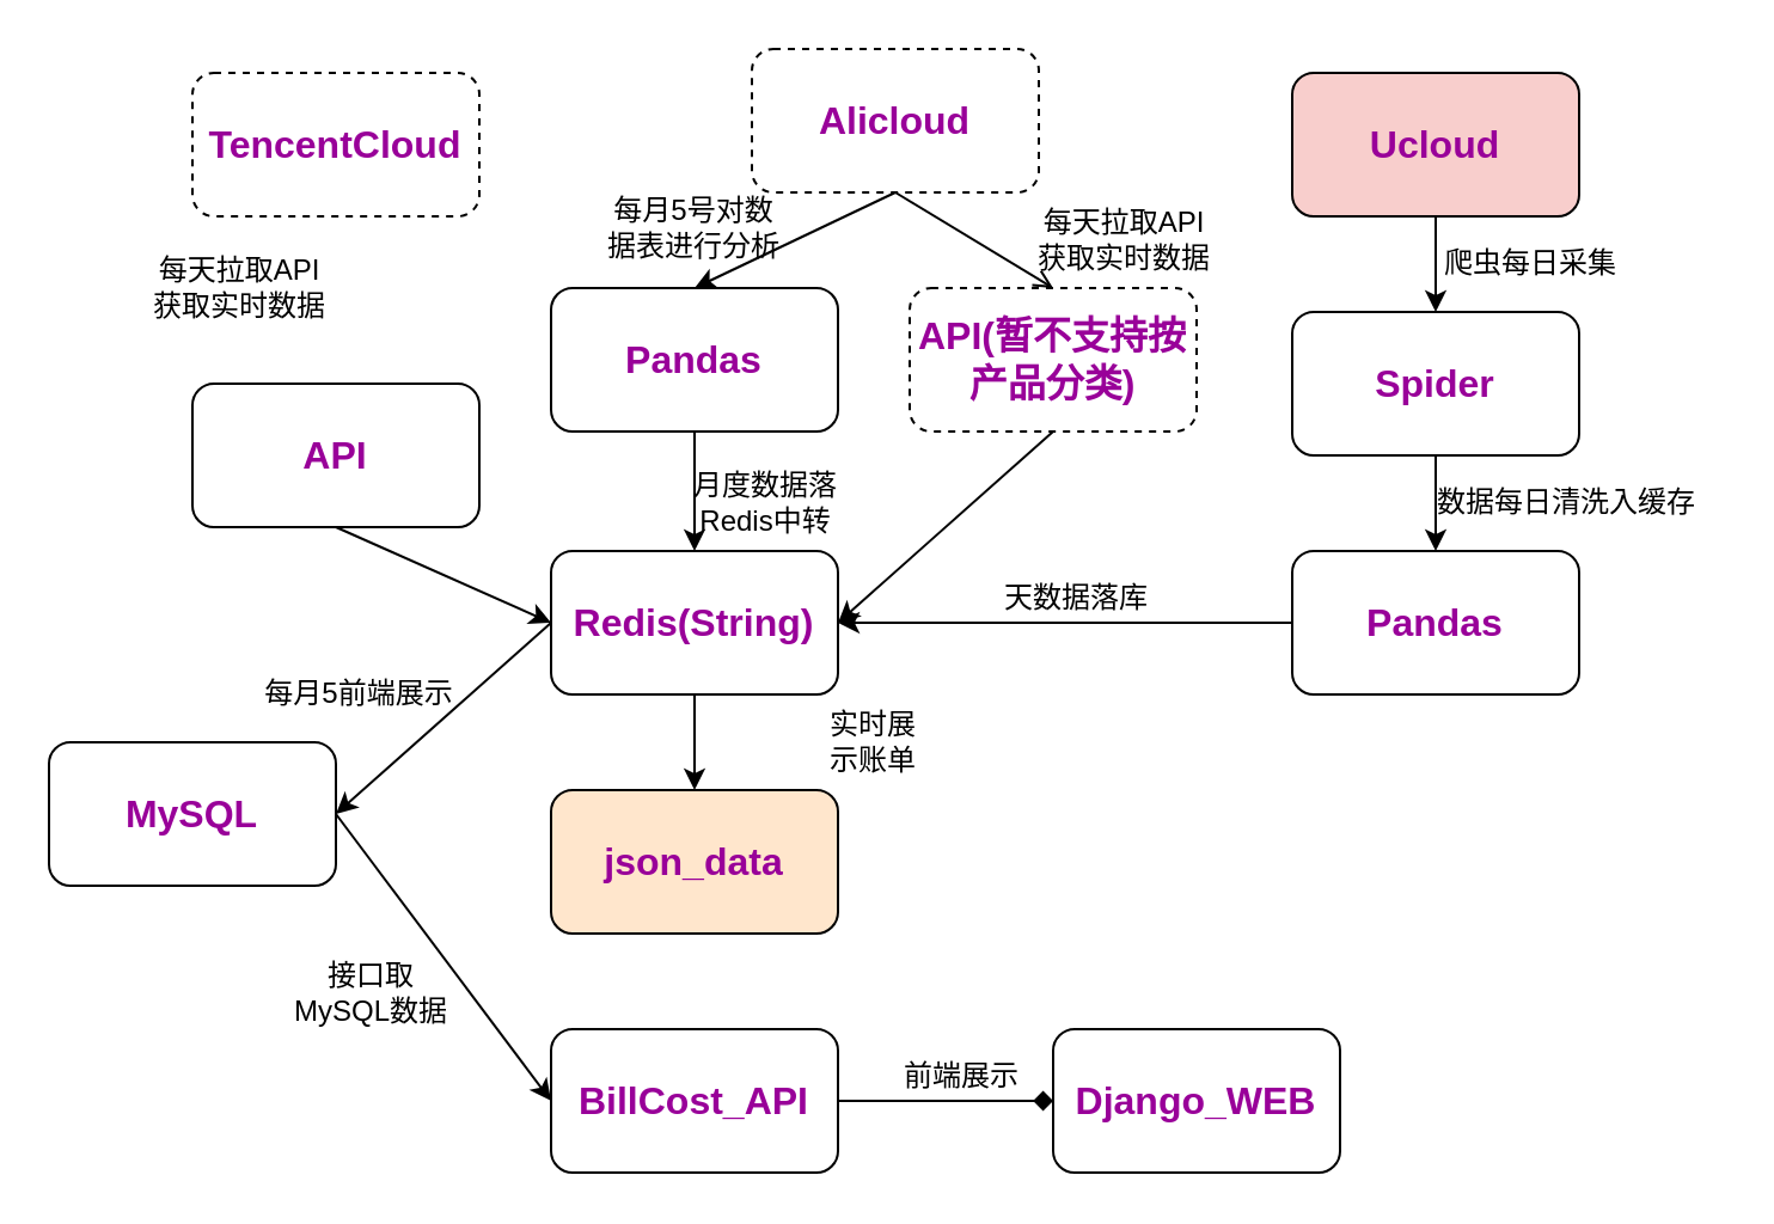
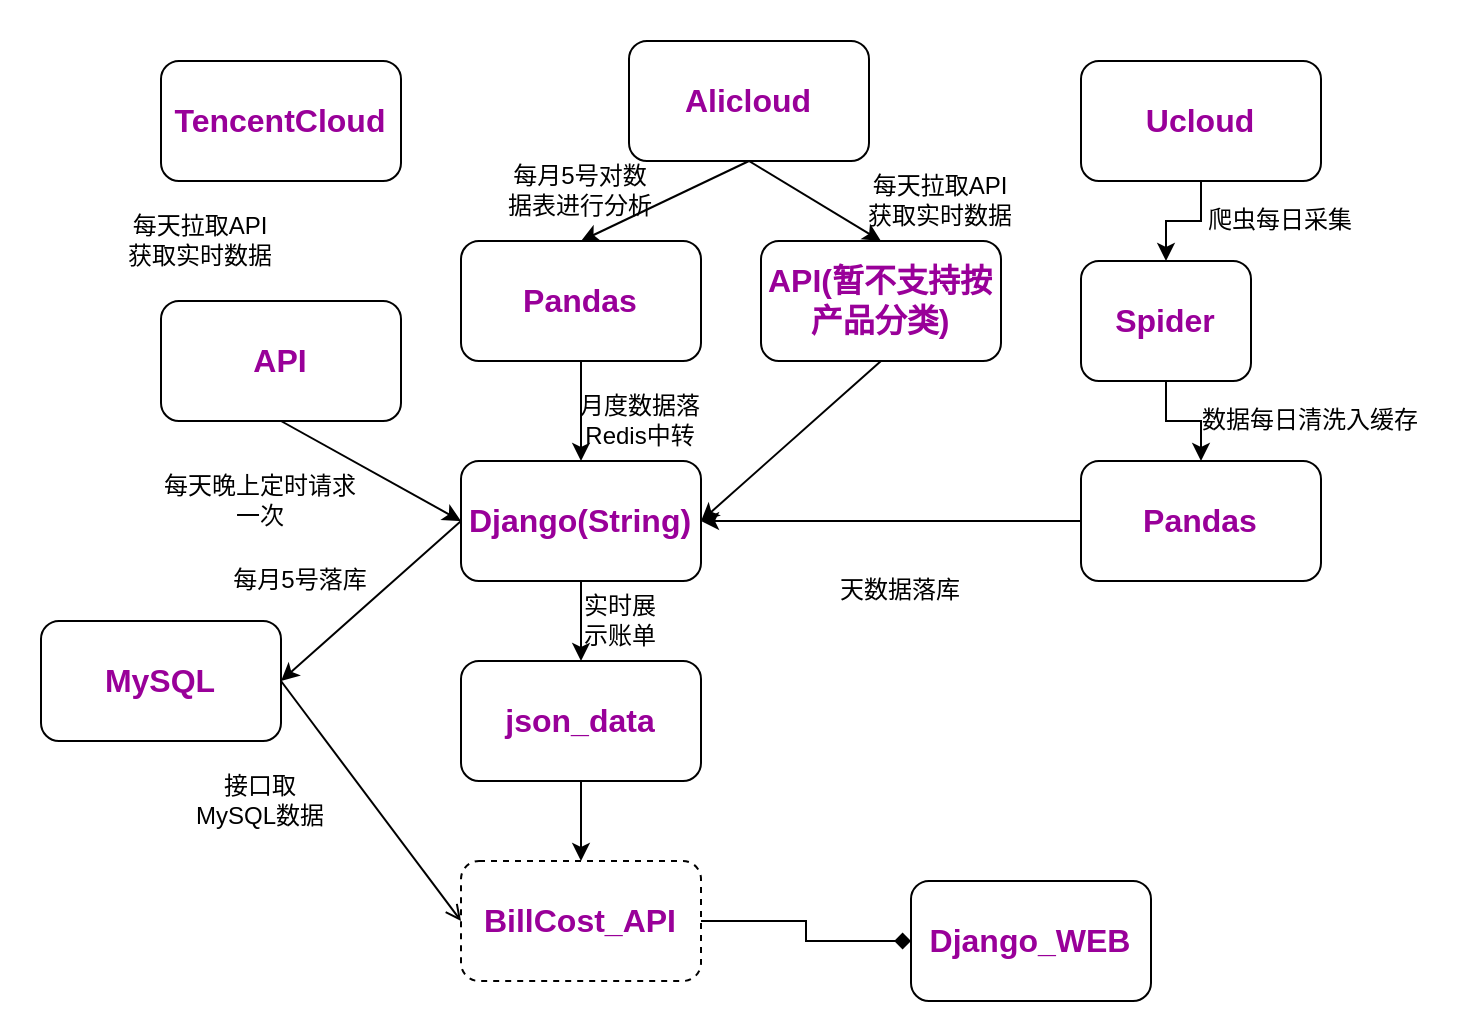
- <mxCell id="24" value="&lt;b&gt;&lt;font color=&quot;#990099&quot; style=&quot;font-size: 16px&quot;&gt;Alicloud&lt;/font&gt;&lt;/b&gt;" style="rounded=1;whiteSpace=wrap;html=1;align=center;dashed=1;" vertex="1" parent="1"><mxGeometry x="314" y="20" width="120" height="60" as="geometry" /></mxCell>
+ <mxCell id="24" value="&lt;b&gt;&lt;font color=&quot;#990099&quot; style=&quot;font-size: 16px&quot;&gt;Alicloud&lt;/font&gt;&lt;/b&gt;" style="rounded=1;whiteSpace=wrap;html=1;align=center;" vertex="1" parent="1"><mxGeometry x="314" y="20" width="120" height="60" as="geometry" /></mxCell>
- <mxCell id="2" value="&lt;b&gt;&lt;font color=&quot;#990099&quot; style=&quot;font-size: 16px&quot;&gt;TencentCloud&lt;/font&gt;&lt;/b&gt;" style="rounded=1;whiteSpace=wrap;html=1;align=center;dashed=1;" vertex="1" parent="1"><mxGeometry x="80" y="30" width="120" height="60" as="geometry" /></mxCell>
+ <mxCell id="2" value="&lt;b&gt;&lt;font color=&quot;#990099&quot; style=&quot;font-size: 16px&quot;&gt;TencentCloud&lt;/font&gt;&lt;/b&gt;" style="rounded=1;whiteSpace=wrap;html=1;align=center;" vertex="1" parent="1"><mxGeometry x="80" y="30" width="120" height="60" as="geometry" /></mxCell>
- <mxCell id="23" value="&lt;b&gt;&lt;font color=&quot;#990099&quot; style=&quot;font-size: 16px&quot;&gt;Ucloud&lt;/font&gt;&lt;/b&gt;" style="rounded=1;whiteSpace=wrap;html=1;align=center;fillColor=#f8cecc;" vertex="1" parent="1"><mxGeometry x="540" y="30" width="120" height="60" as="geometry" /></mxCell>
+ <mxCell id="23" value="&lt;b&gt;&lt;font color=&quot;#990099&quot; style=&quot;font-size: 16px&quot;&gt;Ucloud&lt;/font&gt;&lt;/b&gt;" style="rounded=1;whiteSpace=wrap;html=1;align=center;" vertex="1" parent="1"><mxGeometry x="540" y="30" width="120" height="60" as="geometry" /></mxCell>
- <mxCell id="36" value="" style="endArrow=open;html=1;exitX=0.5;exitY=1;exitDx=0;exitDy=0;entryX=0.5;entryY=0;entryDx=0;entryDy=0;" edge="1" parent="1" source="24" target="29"><mxGeometry width="50" height="50" relative="1" as="geometry"><mxPoint x="400" y="90" as="sourcePoint" /><mxPoint x="300" y="130" as="targetPoint" /></mxGeometry></mxCell>
+ <mxCell id="36" value="" style="endArrow=classic;html=1;exitX=0.5;exitY=1;exitDx=0;exitDy=0;entryX=0.5;entryY=0;entryDx=0;entryDy=0;" edge="1" parent="1" source="24" target="29"><mxGeometry width="50" height="50" relative="1" as="geometry"><mxPoint x="400" y="90" as="sourcePoint" /><mxPoint x="300" y="130" as="targetPoint" /></mxGeometry></mxCell>
- <mxCell id="29" value="&lt;b&gt;&lt;font color=&quot;#990099&quot; style=&quot;font-size: 16px&quot;&gt;API(暂不支持按产品分类)&lt;/font&gt;&lt;/b&gt;" style="rounded=1;whiteSpace=wrap;html=1;align=center;dashed=1;" vertex="1" parent="1"><mxGeometry x="380" y="120" width="120" height="60" as="geometry" /></mxCell>
+ <mxCell id="29" value="&lt;b&gt;&lt;font color=&quot;#990099&quot; style=&quot;font-size: 16px&quot;&gt;API(暂不支持按产品分类)&lt;/font&gt;&lt;/b&gt;" style="rounded=1;whiteSpace=wrap;html=1;align=center;" vertex="1" parent="1"><mxGeometry x="380" y="120" width="120" height="60" as="geometry" /></mxCell>
- <mxCell id="12" value="&lt;b&gt;&lt;font color=&quot;#990099&quot; style=&quot;font-size: 16px&quot;&gt;Spider&lt;/font&gt;&lt;/b&gt;" style="rounded=1;whiteSpace=wrap;html=1;align=center;" vertex="1" parent="1"><mxGeometry x="540" y="130" width="120" height="60" as="geometry" /></mxCell>
+ <mxCell id="12" value="&lt;b&gt;&lt;font color=&quot;#990099&quot; style=&quot;font-size: 16px&quot;&gt;Spider&lt;/font&gt;&lt;/b&gt;" style="rounded=1;whiteSpace=wrap;html=1;align=center;" vertex="1" parent="1"><mxGeometry x="540" y="130" width="85" height="60" as="geometry" /></mxCell>
- <mxCell id="3" value="&lt;b&gt;&lt;font color=&quot;#990099&quot; style=&quot;font-size: 16px&quot;&gt;API&lt;/font&gt;&lt;/b&gt;" style="rounded=1;whiteSpace=wrap;html=1;align=center;" vertex="1" parent="1"><mxGeometry x="80" y="160" width="120" height="60" as="geometry" /></mxCell>
+ <mxCell id="3" value="&lt;b&gt;&lt;font color=&quot;#990099&quot; style=&quot;font-size: 16px&quot;&gt;API&lt;/font&gt;&lt;/b&gt;" style="rounded=1;whiteSpace=wrap;html=1;align=center;" vertex="1" parent="1"><mxGeometry x="80" y="150" width="120" height="60" as="geometry" /></mxCell>
+ <mxCell id="15" value="每天晚上定时请求一次" style="text;html=1;strokeColor=none;fillColor=none;align=center;verticalAlign=middle;whiteSpace=wrap;rounded=0;" vertex="1" parent="1"><mxGeometry x="80" y="240" width="100" height="20" as="geometry" /></mxCell>
- <mxCell id="35" value="天数据落库" style="text;html=1;strokeColor=none;fillColor=none;align=center;verticalAlign=middle;whiteSpace=wrap;rounded=0;" vertex="1" parent="1"><mxGeometry x="410" y="240" width="80" height="20" as="geometry" /></mxCell>
+ <mxCell id="35" value="天数据落库" style="text;html=1;strokeColor=none;fillColor=none;align=center;verticalAlign=middle;whiteSpace=wrap;rounded=0;" vertex="1" parent="1"><mxGeometry x="410" y="285" width="80" height="20" as="geometry" /></mxCell>
- <mxCell id="6" value="&lt;b&gt;&lt;font color=&quot;#990099&quot; style=&quot;font-size: 16px&quot;&gt;Redis(String)&lt;/font&gt;&lt;/b&gt;" style="rounded=1;whiteSpace=wrap;html=1;align=center;" vertex="1" parent="1"><mxGeometry x="230" y="230" width="120" height="60" as="geometry" /></mxCell>
+ <mxCell id="6" value="&lt;b&gt;&lt;font color=&quot;#990099&quot; style=&quot;font-size: 16px&quot;&gt;Django(String)&lt;/font&gt;&lt;/b&gt;" style="rounded=1;whiteSpace=wrap;html=1;align=center;" vertex="1" parent="1"><mxGeometry x="230" y="230" width="120" height="60" as="geometry" /></mxCell>
- <mxCell id="17" value="每月5前端展示" style="text;html=1;strokeColor=none;fillColor=none;align=center;verticalAlign=middle;whiteSpace=wrap;rounded=0;" vertex="1" parent="1"><mxGeometry x="100" y="280" width="100" height="20" as="geometry" /></mxCell>
+ <mxCell id="17" value="每月5号落库" style="text;html=1;strokeColor=none;fillColor=none;align=center;verticalAlign=middle;whiteSpace=wrap;rounded=0;" vertex="1" parent="1"><mxGeometry x="100" y="280" width="100" height="20" as="geometry" /></mxCell>
- <mxCell id="20" value="实时展示账单" style="text;html=1;strokeColor=none;fillColor=none;align=center;verticalAlign=middle;whiteSpace=wrap;rounded=0;" vertex="1" parent="1"><mxGeometry x="345" y="300" width="40" height="20" as="geometry" /></mxCell>
+ <mxCell id="20" value="实时展示账单" style="text;html=1;strokeColor=none;fillColor=none;align=center;verticalAlign=middle;whiteSpace=wrap;rounded=0;" vertex="1" parent="1"><mxGeometry x="290" y="300" width="40" height="20" as="geometry" /></mxCell>
- <mxCell id="8" value="&lt;b&gt;&lt;font color=&quot;#990099&quot; style=&quot;font-size: 16px&quot;&gt;json_data&lt;/font&gt;&lt;/b&gt;" style="rounded=1;whiteSpace=wrap;html=1;align=center;fillColor=#ffe6cc;" vertex="1" parent="1"><mxGeometry x="230" y="330" width="120" height="60" as="geometry" /></mxCell>
+ <mxCell id="8" value="&lt;b&gt;&lt;font color=&quot;#990099&quot; style=&quot;font-size: 16px&quot;&gt;json_data&lt;/font&gt;&lt;/b&gt;" style="rounded=1;whiteSpace=wrap;html=1;align=center;" vertex="1" parent="1"><mxGeometry x="230" y="330" width="120" height="60" as="geometry" /></mxCell>
+ <mxCell id="7" style="edgeStyle=orthogonalEdgeStyle;rounded=0;orthogonalLoop=1;jettySize=auto;html=1;exitX=0.5;exitY=1;exitDx=0;exitDy=0;entryX=0.5;entryY=0;entryDx=0;entryDy=0;" edge="1" parent="1" source="8" target="10"><mxGeometry relative="1" as="geometry" /></mxCell>
- <mxCell id="19" value="接口取MySQL数据" style="text;html=1;strokeColor=none;fillColor=none;align=center;verticalAlign=middle;whiteSpace=wrap;rounded=0;" vertex="1" parent="1"><mxGeometry x="120" y="400" width="70" height="30" as="geometry" /></mxCell>
+ <mxCell id="19" value="接口取MySQL数据" style="text;html=1;strokeColor=none;fillColor=none;align=center;verticalAlign=middle;whiteSpace=wrap;rounded=0;" vertex="1" parent="1"><mxGeometry x="95" y="385" width="70" height="30" as="geometry" /></mxCell>
- <mxCell id="21" value="前端展示" style="text;html=1;strokeColor=none;fillColor=none;align=center;verticalAlign=middle;whiteSpace=wrap;rounded=0;" vertex="1" parent="1"><mxGeometry x="374" y="440" width="56" height="20" as="geometry" /></mxCell>
- <mxCell id="18" value="" style="endArrow=classic;html=1;exitX=1;exitY=0.5;exitDx=0;exitDy=0;entryX=0;entryY=0.5;entryDx=0;entryDy=0;" edge="1" parent="1" source="4" target="10"><mxGeometry width="50" height="50" relative="1" as="geometry"><mxPoint x="240" y="270" as="sourcePoint" /><mxPoint x="150" y="350" as="targetPoint" /></mxGeometry></mxCell>
+ <mxCell id="18" value="" style="endArrow=open;html=1;exitX=1;exitY=0.5;exitDx=0;exitDy=0;entryX=0;entryY=0.5;entryDx=0;entryDy=0;" edge="1" parent="1" source="4" target="10"><mxGeometry width="50" height="50" relative="1" as="geometry"><mxPoint x="240" y="270" as="sourcePoint" /><mxPoint x="150" y="350" as="targetPoint" /></mxGeometry></mxCell>
- <mxCell id="10" value="&lt;b&gt;&lt;font color=&quot;#990099&quot; style=&quot;font-size: 16px&quot;&gt;BillCost_API&lt;/font&gt;&lt;/b&gt;" style="rounded=1;whiteSpace=wrap;html=1;align=center;" vertex="1" parent="1"><mxGeometry x="230" y="430" width="120" height="60" as="geometry" /></mxCell>
+ <mxCell id="10" value="&lt;b&gt;&lt;font color=&quot;#990099&quot; style=&quot;font-size: 16px&quot;&gt;BillCost_API&lt;/font&gt;&lt;/b&gt;" style="rounded=1;whiteSpace=wrap;html=1;align=center;dashed=1;" vertex="1" parent="1"><mxGeometry x="230" y="430" width="120" height="60" as="geometry" /></mxCell>
- <mxCell id="13" value="&lt;b&gt;&lt;font color=&quot;#990099&quot; style=&quot;font-size: 16px&quot;&gt;Django_WEB&lt;/font&gt;&lt;/b&gt;" style="rounded=1;whiteSpace=wrap;html=1;align=center;" vertex="1" parent="1"><mxGeometry x="440" y="430" width="120" height="60" as="geometry" /></mxCell>
+ <mxCell id="13" value="&lt;b&gt;&lt;font color=&quot;#990099&quot; style=&quot;font-size: 16px&quot;&gt;Django_WEB&lt;/font&gt;&lt;/b&gt;" style="rounded=1;whiteSpace=wrap;html=1;align=center;" vertex="1" parent="1"><mxGeometry x="455" y="440" width="120" height="60" as="geometry" /></mxCell>
